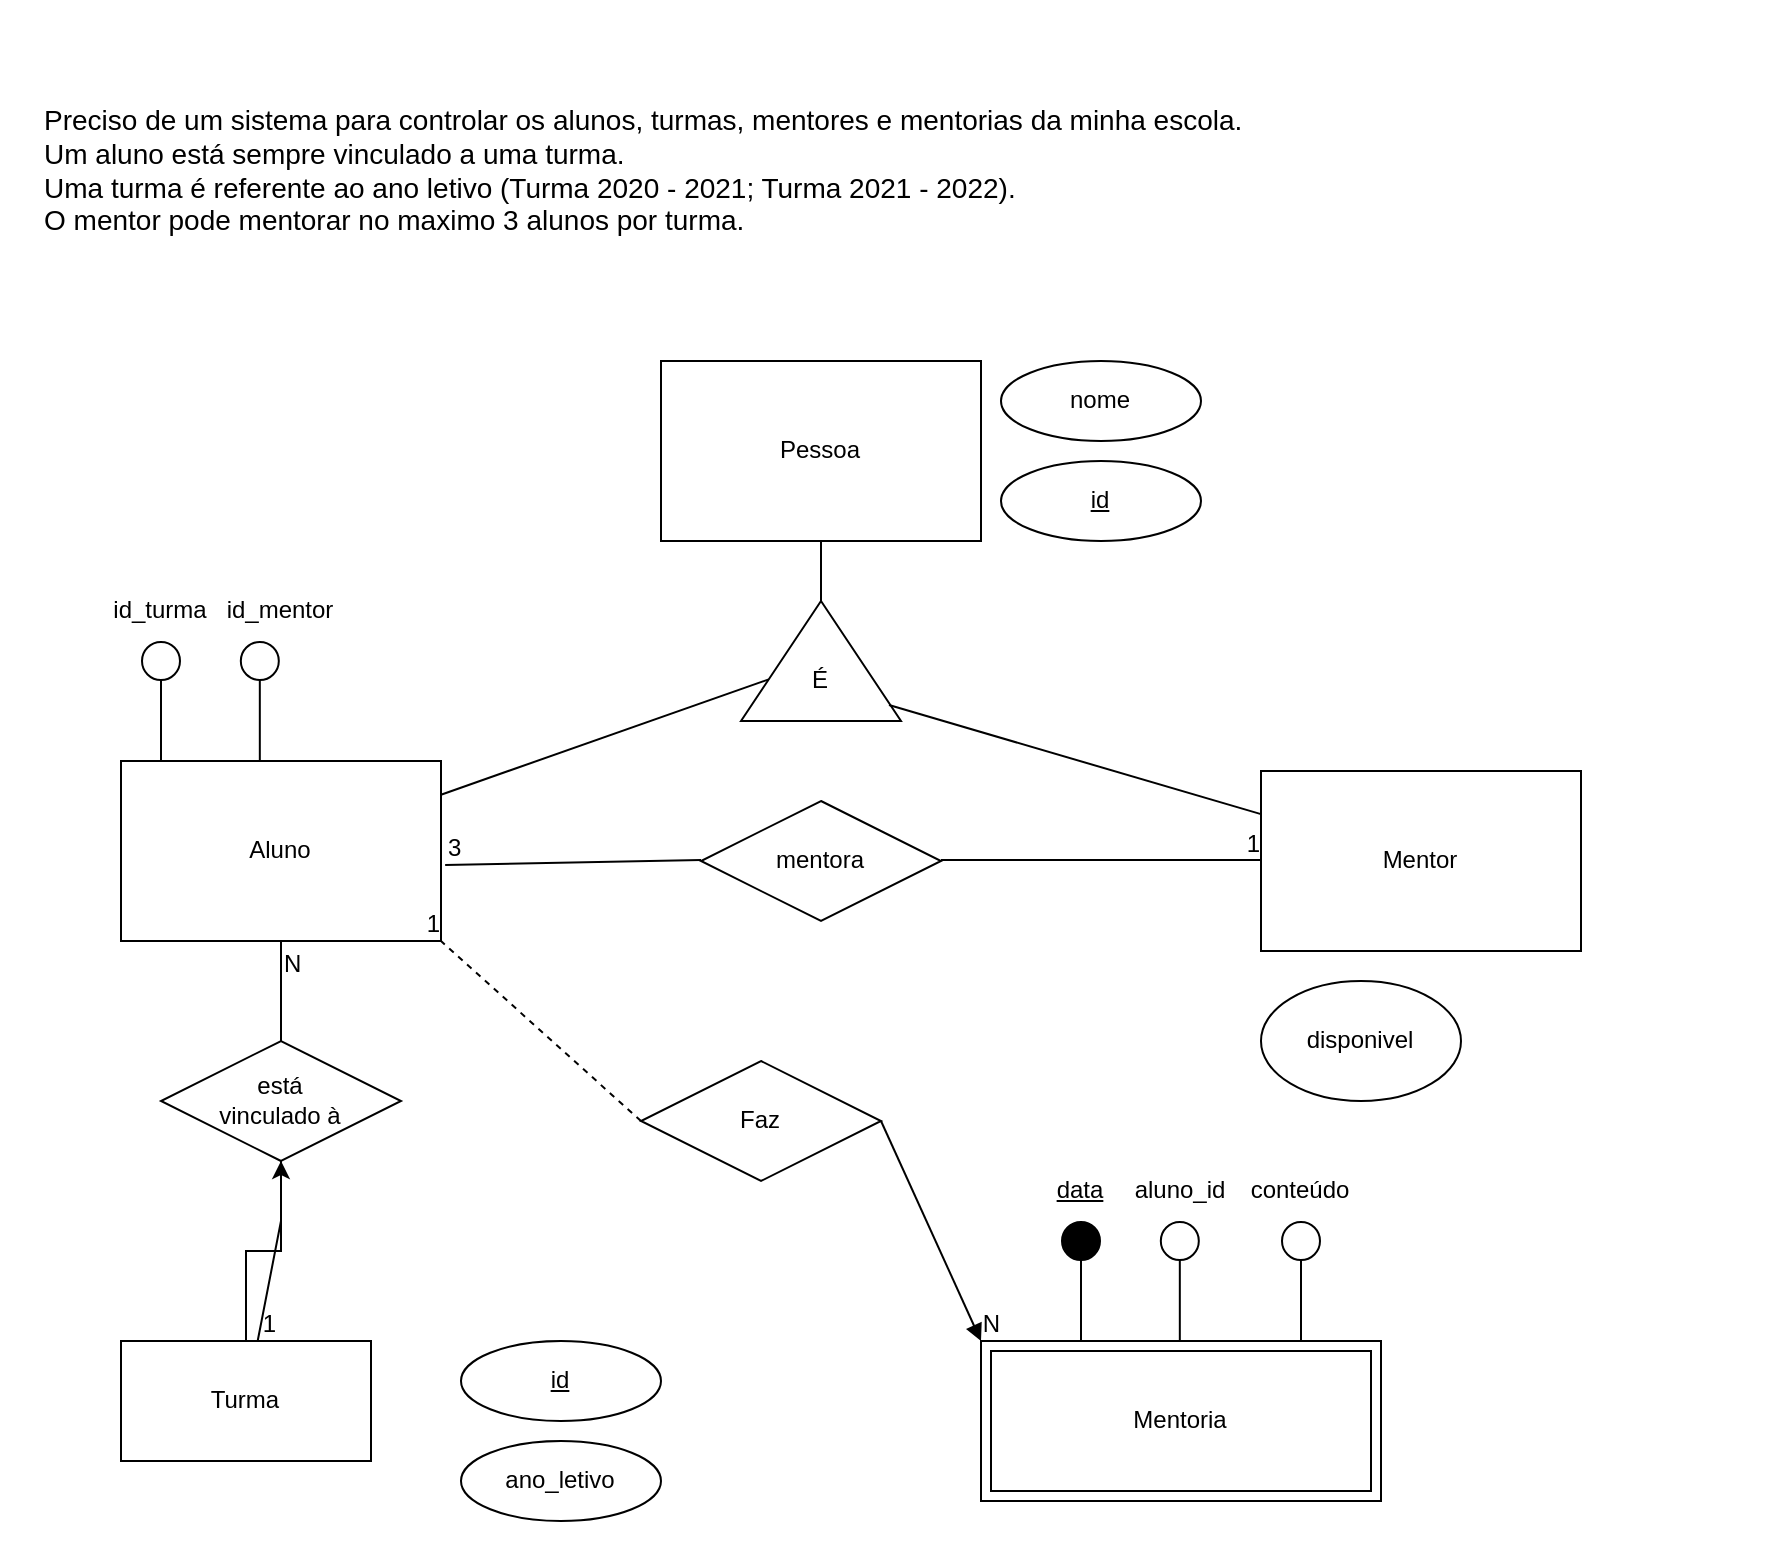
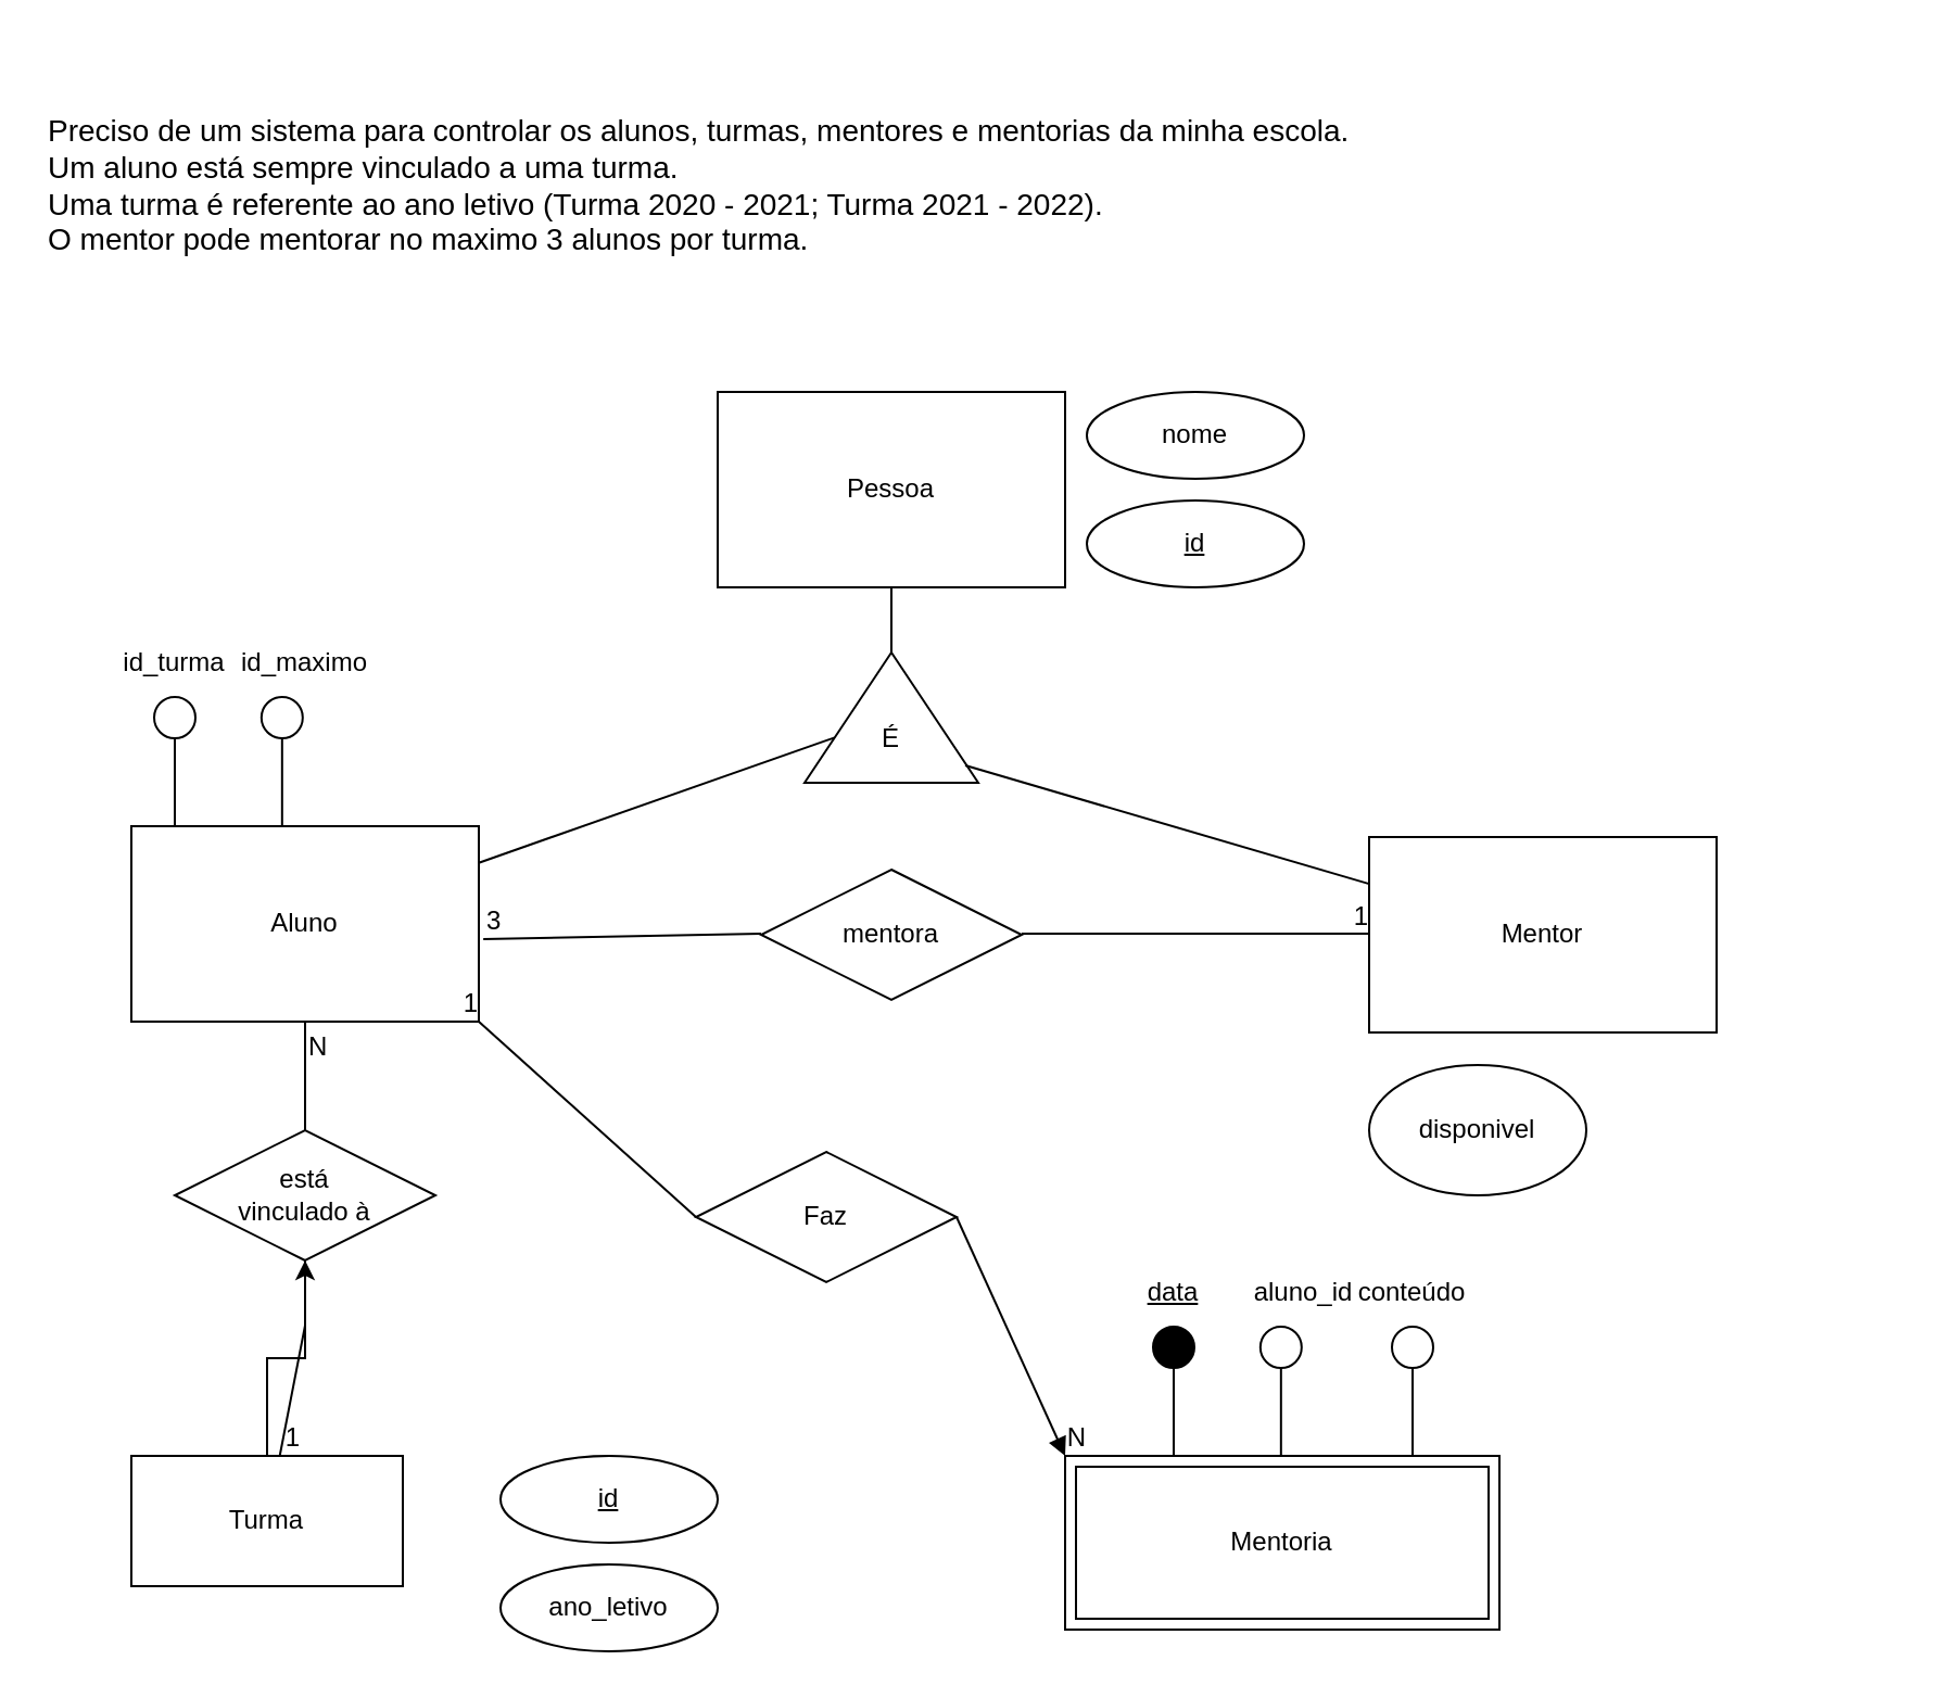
- <mxCell id="44" value="id_mentor" style="text;html=1;strokeColor=none;fillColor=none;align=center;verticalAlign=middle;whiteSpace=wrap;rounded=0;" vertex="1" parent="1"><mxGeometry x="120" y="295" width="40" height="20" as="geometry" /></mxCell>
+ <mxCell id="44" value="id_maximo" style="text;html=1;strokeColor=none;fillColor=none;align=center;verticalAlign=middle;whiteSpace=wrap;rounded=0;" vertex="1" parent="1"><mxGeometry x="120" y="295" width="40" height="20" as="geometry" /></mxCell>
- <mxCell id="33" value="" style="endArrow=none;html=1;rounded=0;entryX=1;entryY=1;entryDx=0;entryDy=0;exitX=0;exitY=0.5;exitDx=0;exitDy=0;dashed=1;" edge="1" parent="1" source="30" target="2"><mxGeometry relative="1" as="geometry"><mxPoint x="550" y="630" as="sourcePoint" /><mxPoint x="490" y="610" as="targetPoint" /></mxGeometry></mxCell>
+ <mxCell id="33" value="" style="endArrow=none;html=1;rounded=0;entryX=1;entryY=1;entryDx=0;entryDy=0;exitX=0;exitY=0.5;exitDx=0;exitDy=0;" edge="1" parent="1" source="30" target="2"><mxGeometry relative="1" as="geometry"><mxPoint x="550" y="630" as="sourcePoint" /><mxPoint x="490" y="610" as="targetPoint" /></mxGeometry></mxCell>
- <mxCell id="38" value="aluno_id" style="text;html=1;strokeColor=none;fillColor=none;align=center;verticalAlign=middle;whiteSpace=wrap;rounded=0;" vertex="1" parent="1"><mxGeometry x="570" y="585" width="40" height="20" as="geometry" /></mxCell>
+ <mxCell id="38" value="aluno_id" style="text;html=1;strokeColor=none;fillColor=none;align=center;verticalAlign=middle;whiteSpace=wrap;rounded=0;" vertex="1" parent="1"><mxGeometry x="580" y="585" width="40" height="20" as="geometry" /></mxCell>
